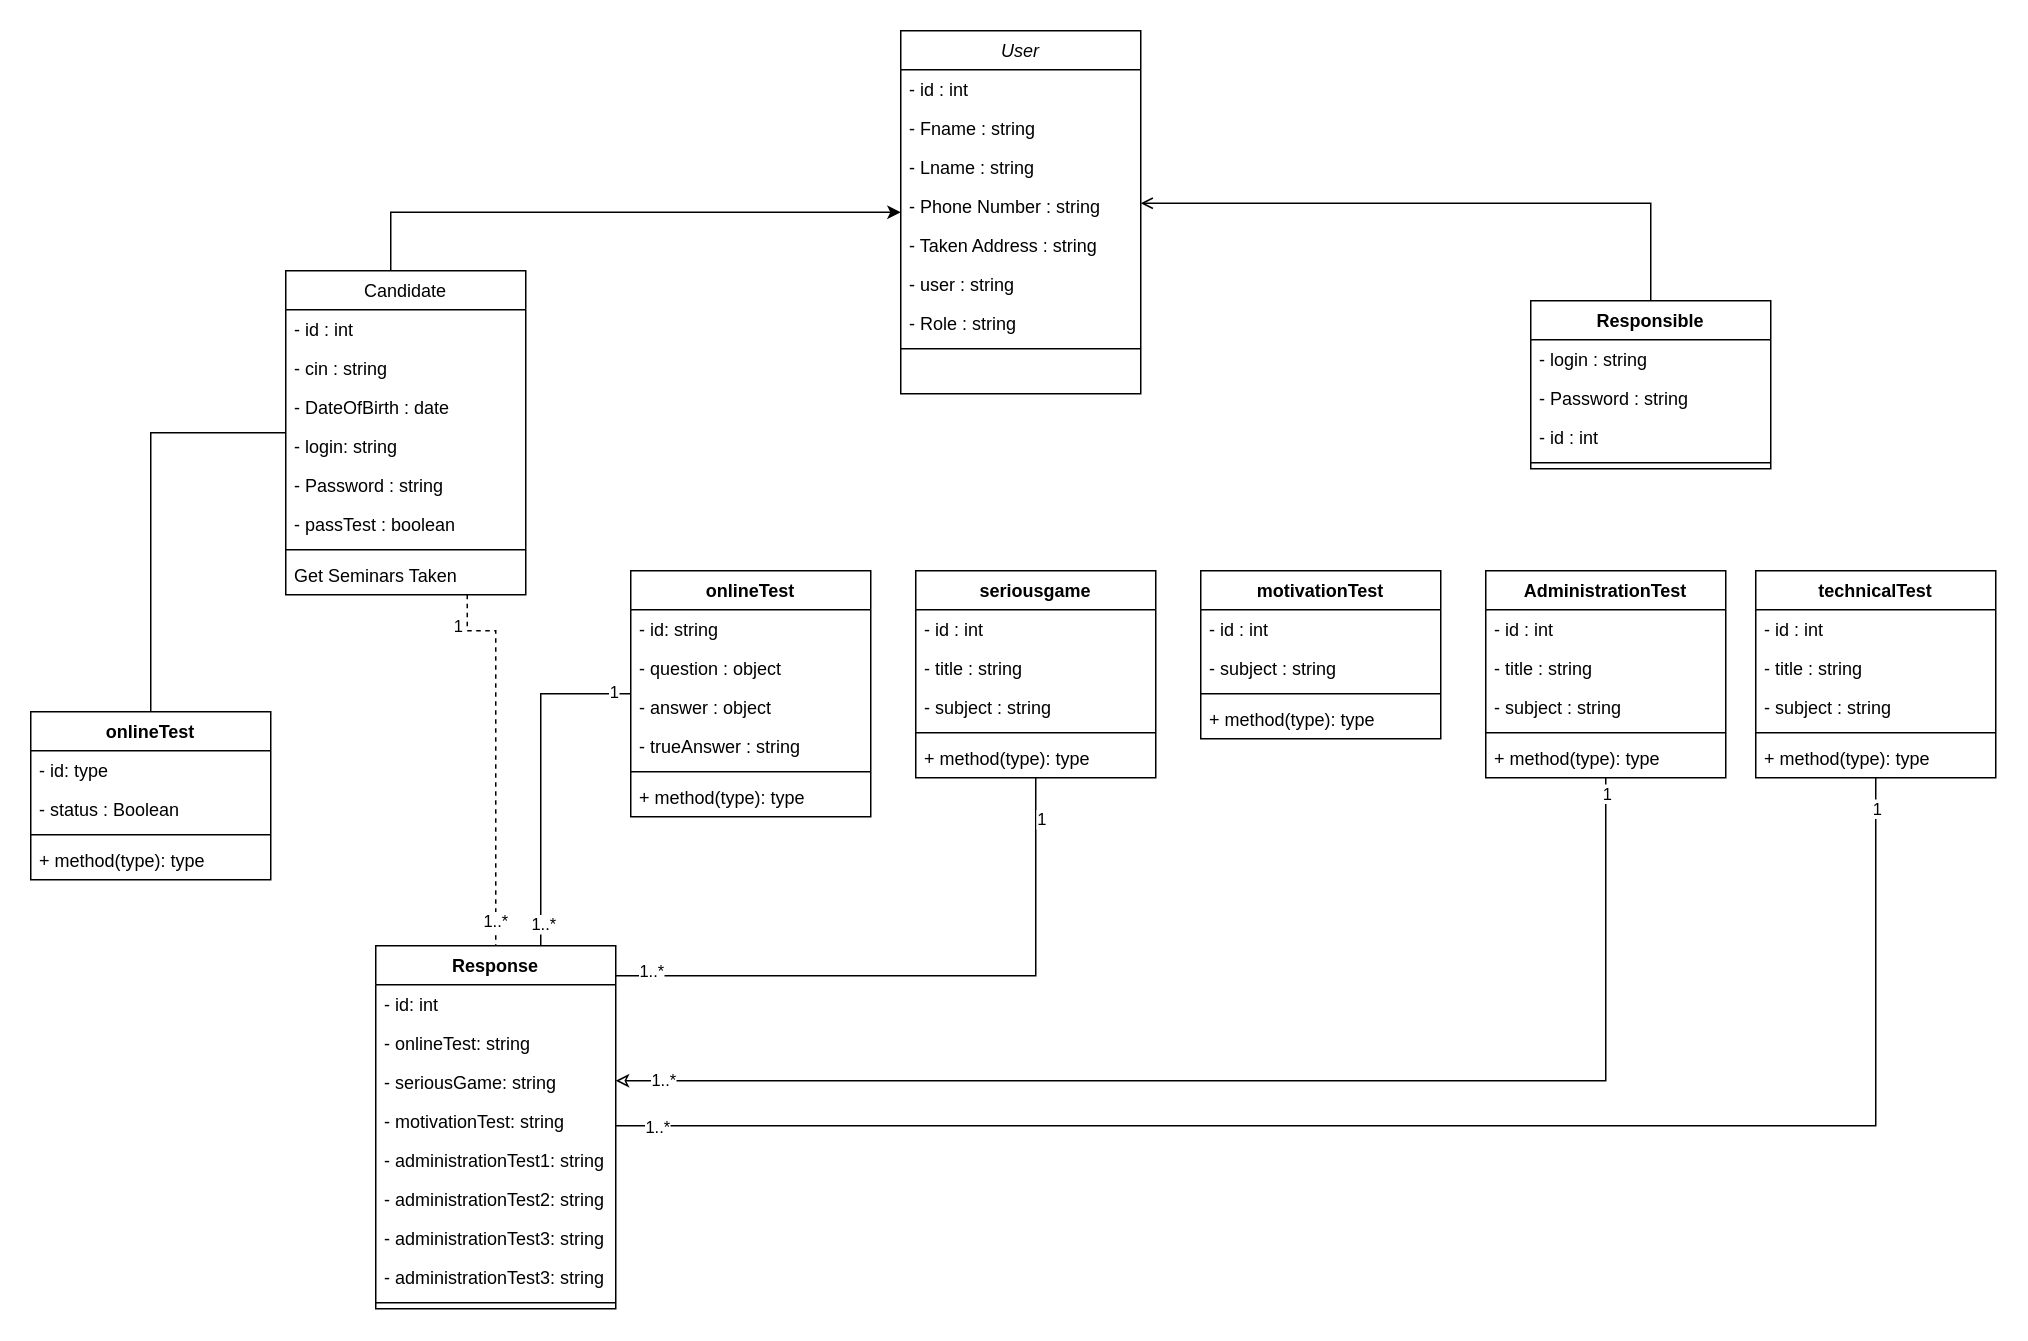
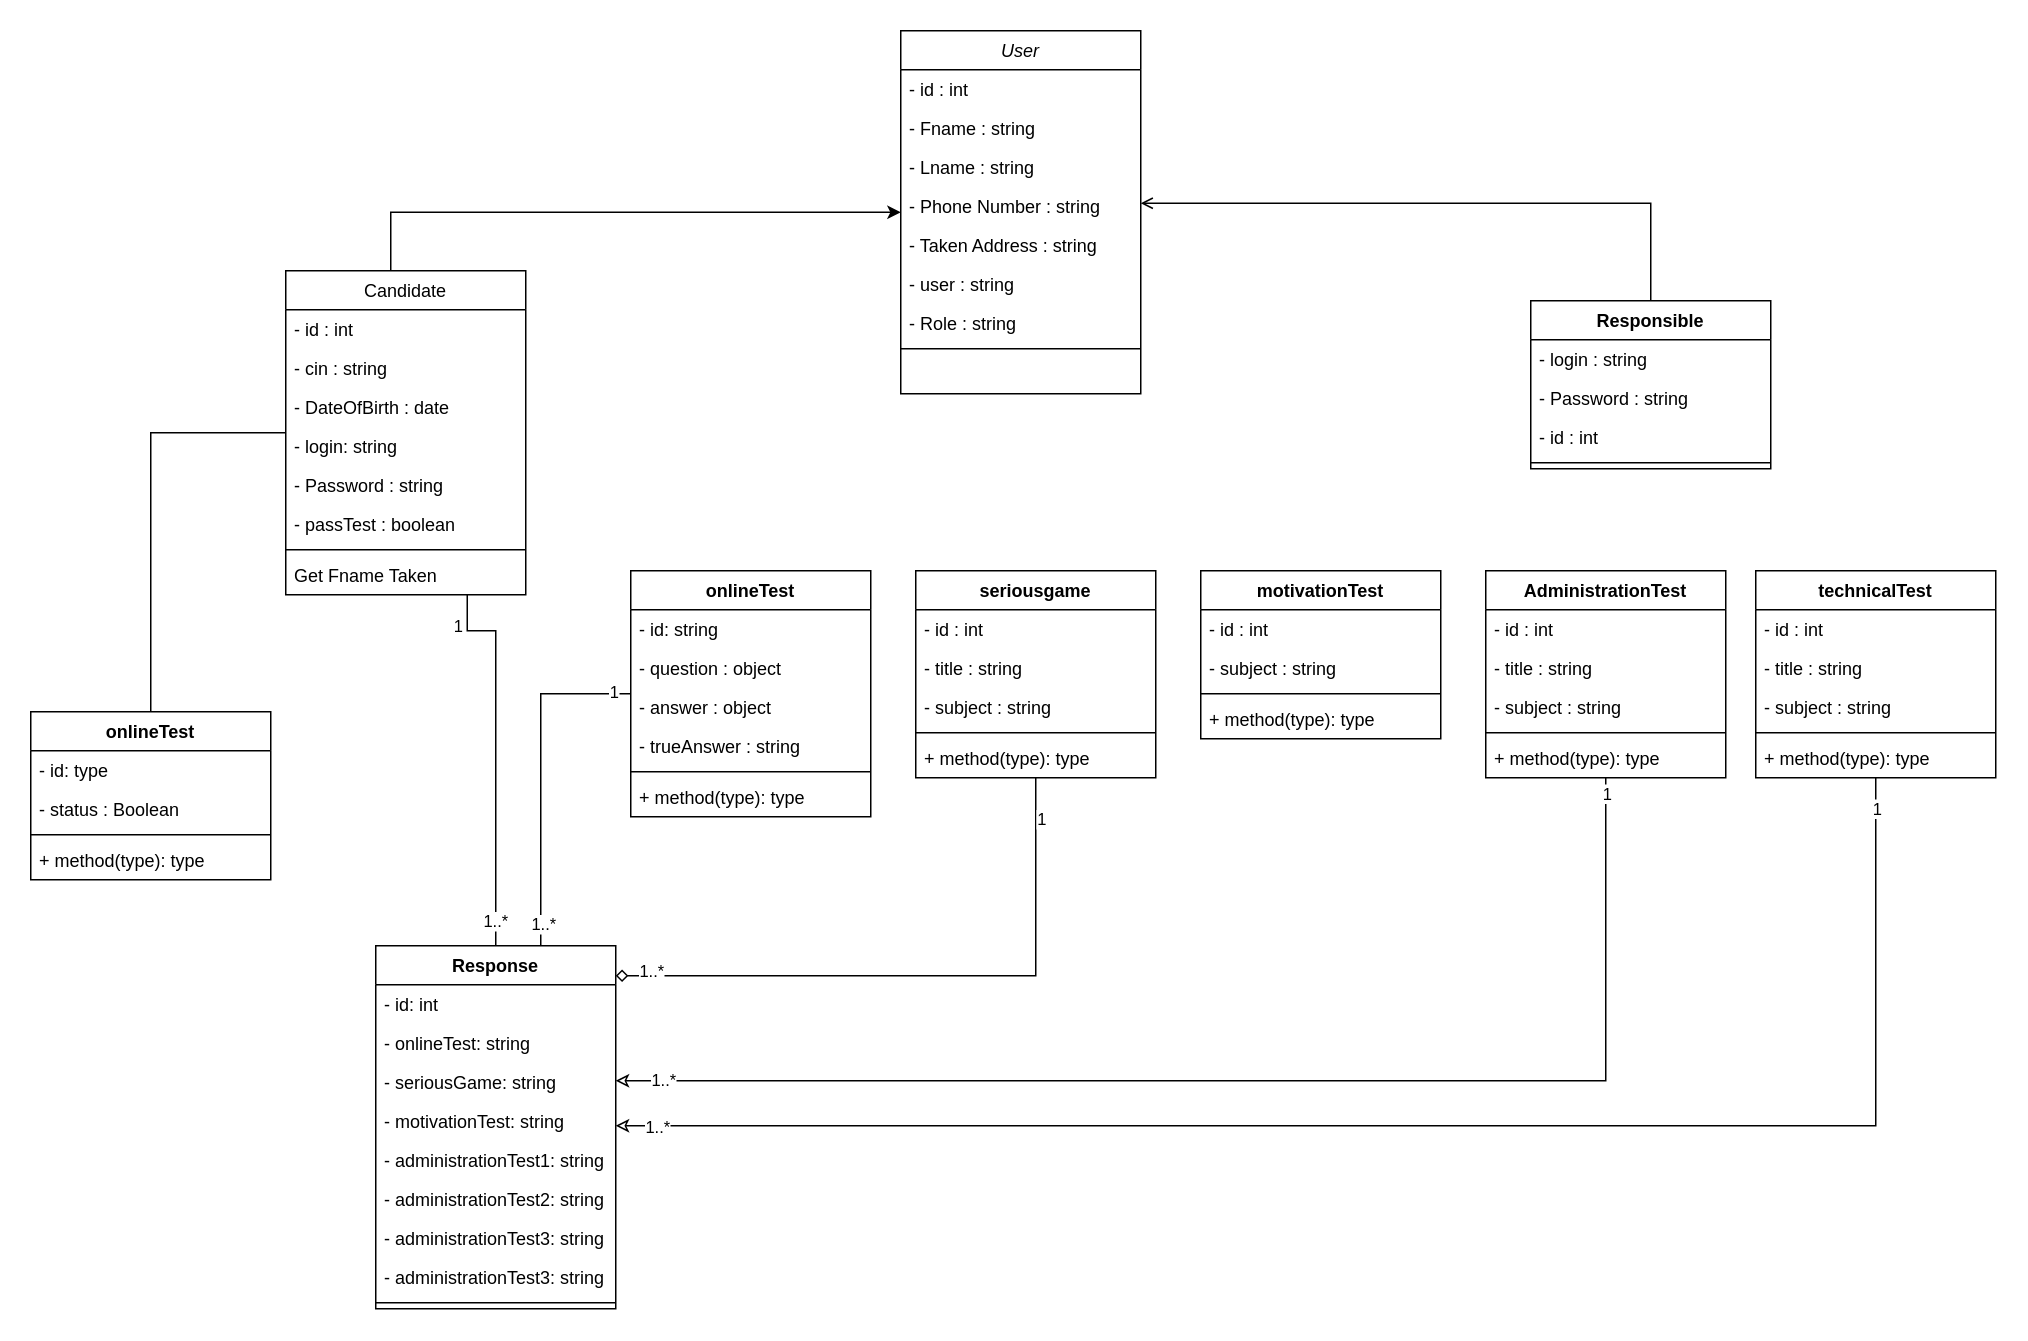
- <mxCell id="24" value="Get Seminars Taken" style="text;align=left;verticalAlign=top;spacingLeft=4;spacingRight=4;overflow=hidden;rotatable=0;points=[[0,0.5],[1,0.5]];portConstraint=eastwest;" parent="16" vertex="1"><mxGeometry y="190" width="160" height="26" as="geometry" /></mxCell>
+ <mxCell id="24" value="Get Fname Taken" style="text;align=left;verticalAlign=top;spacingLeft=4;spacingRight=4;overflow=hidden;rotatable=0;points=[[0,0.5],[1,0.5]];portConstraint=eastwest;" parent="16" vertex="1"><mxGeometry y="190" width="160" height="26" as="geometry" /></mxCell>
- <mxCell id="13" style="edgeStyle=orthogonalEdgeStyle;rounded=0;orthogonalLoop=1;jettySize=auto;html=1;endArrow=none;endFill=0;dashed=1;" parent="1" source="16" target="46" edge="1"><mxGeometry relative="1" as="geometry"><Array as="points"><mxPoint x="311" y="420" /></Array></mxGeometry></mxCell>
+ <mxCell id="13" style="edgeStyle=orthogonalEdgeStyle;rounded=0;orthogonalLoop=1;jettySize=auto;html=1;endArrow=none;endFill=0;" parent="1" source="16" target="46" edge="1"><mxGeometry relative="1" as="geometry"><Array as="points"><mxPoint x="311" y="420" /></Array></mxGeometry></mxCell>
- <mxCell id="56" style="edgeStyle=orthogonalEdgeStyle;rounded=0;orthogonalLoop=1;jettySize=auto;html=1;endArrow=none;endFill=0;" parent="1" source="59" target="46" edge="1"><mxGeometry relative="1" as="geometry"><Array as="points"><mxPoint x="690" y="650" /></Array></mxGeometry></mxCell>
+ <mxCell id="56" style="edgeStyle=orthogonalEdgeStyle;rounded=0;orthogonalLoop=1;jettySize=auto;html=1;endArrow=diamond;endFill=0;" parent="1" source="59" target="46" edge="1"><mxGeometry relative="1" as="geometry"><Array as="points"><mxPoint x="690" y="650" /></Array></mxGeometry></mxCell>
- <mxCell id="79" style="edgeStyle=orthogonalEdgeStyle;rounded=0;orthogonalLoop=1;jettySize=auto;html=1;endArrow=none;endFill=0;" parent="1" source="82" target="46" edge="1"><mxGeometry relative="1" as="geometry"><Array as="points"><mxPoint x="1250" y="750" /></Array></mxGeometry></mxCell>
+ <mxCell id="79" style="edgeStyle=orthogonalEdgeStyle;rounded=0;orthogonalLoop=1;jettySize=auto;html=1;endArrow=classic;endFill=0;" parent="1" source="82" target="46" edge="1"><mxGeometry relative="1" as="geometry"><Array as="points"><mxPoint x="1250" y="750" /></Array></mxGeometry></mxCell>
